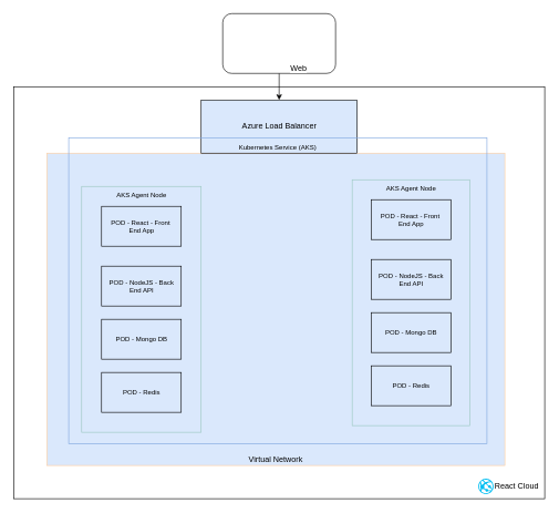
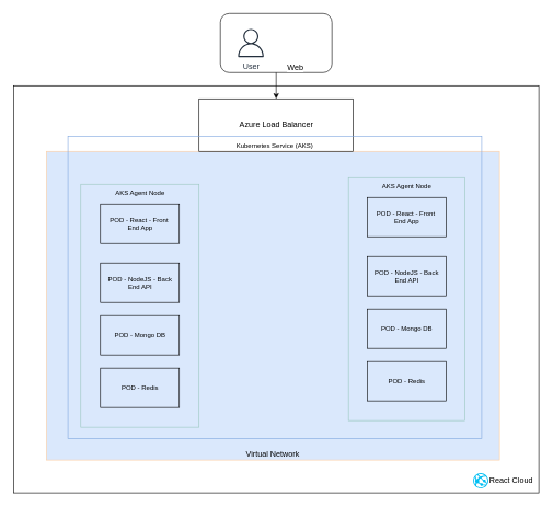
+ <mxCell id="11" value="User" style="sketch=0;outlineConnect=0;fontColor=#232F3E;gradientColor=none;fillColor=#232F3D;strokeColor=none;dashed=0;verticalLabelPosition=bottom;verticalAlign=top;align=center;html=1;fontSize=12;fontStyle=0;aspect=fixed;pointerEvents=1;shape=mxgraph.aws4.user;" parent="1" vertex="1"><mxGeometry x="360" y="43.5" width="43" height="43" as="geometry" /></mxCell>
- <mxCell id="13" value="Azure Load Balancer" style="rounded=0;whiteSpace=wrap;html=1;labelBackgroundColor=none;fillColor=#dae8fc;" parent="1" vertex="1"><mxGeometry x="302.5" y="150" width="235" height="80" as="geometry" /></mxCell>
+ <mxCell id="13" value="Azure Load Balancer" style="rounded=0;whiteSpace=wrap;html=1;labelBackgroundColor=none;" parent="1" vertex="1"><mxGeometry x="302.5" y="150" width="235" height="80" as="geometry" /></mxCell>
